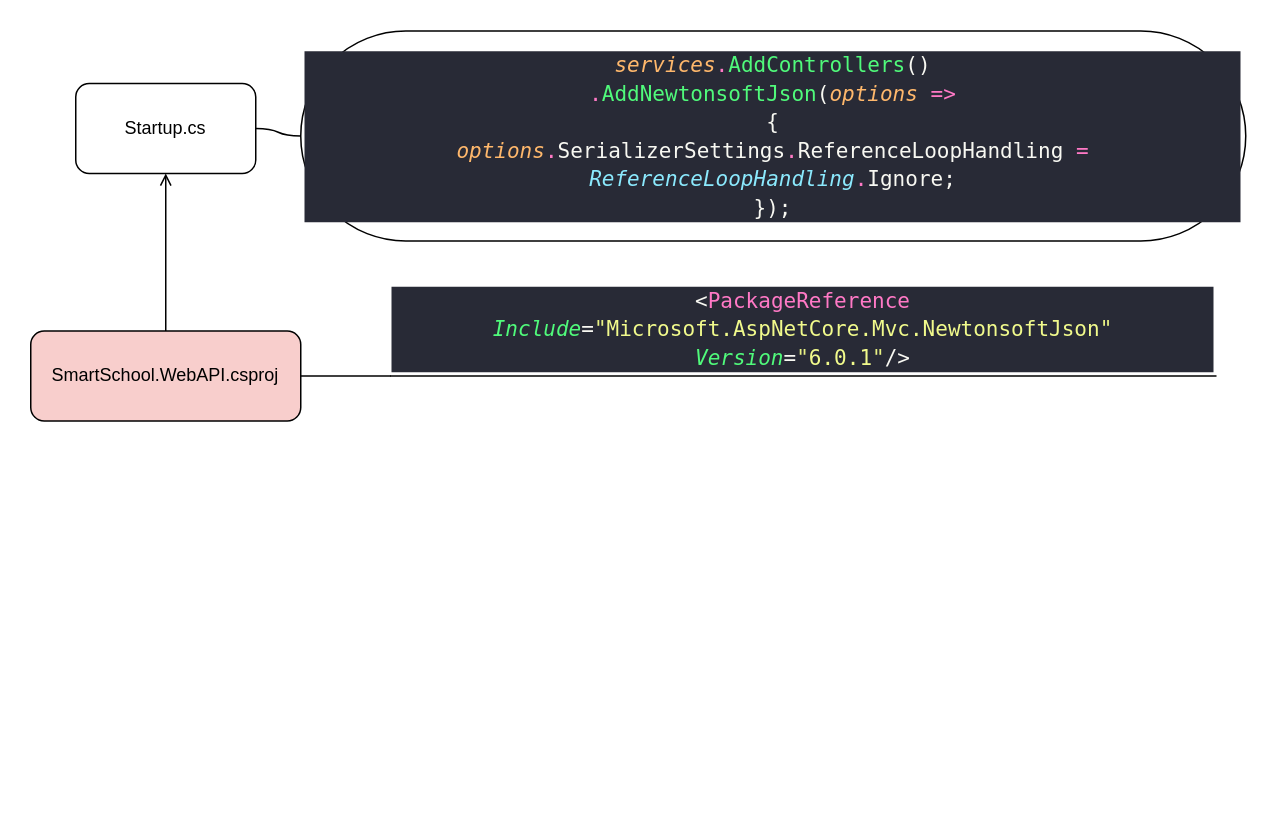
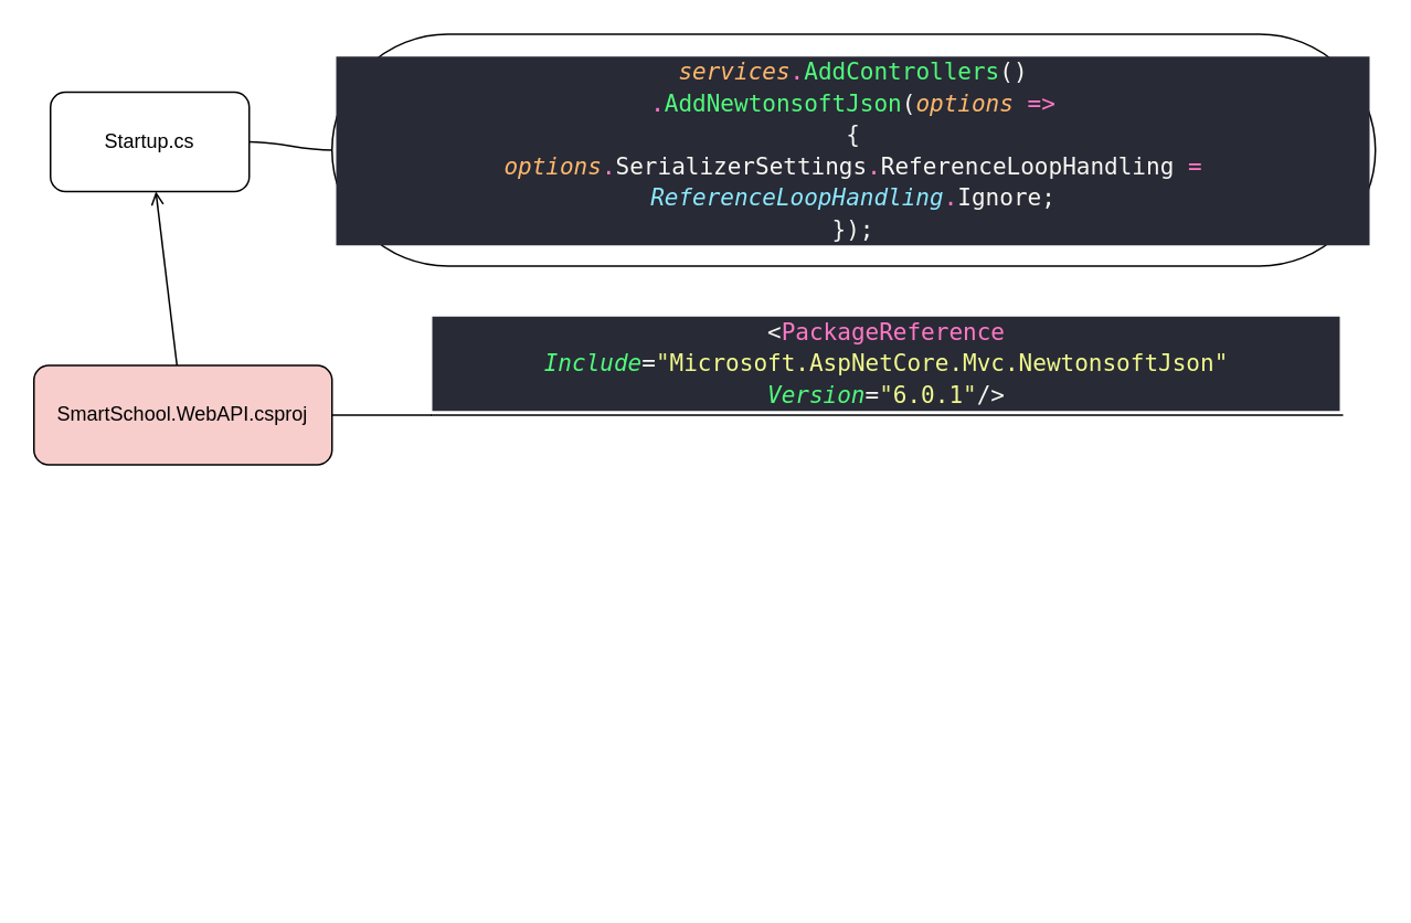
- <mxCell id="5" value="Startup.cs" style="rounded=1;whiteSpace=wrap;html=1;" parent="1" vertex="1"><mxGeometry x="50" y="55" width="120" height="60" as="geometry" /></mxCell>
+ <mxCell id="5" value="Startup.cs" style="rounded=1;whiteSpace=wrap;html=1;" parent="1" vertex="1"><mxGeometry x="30" y="55" width="120" height="60" as="geometry" /></mxCell>
